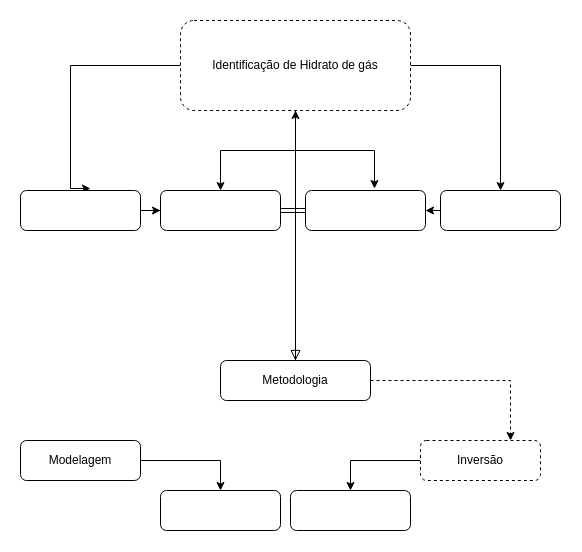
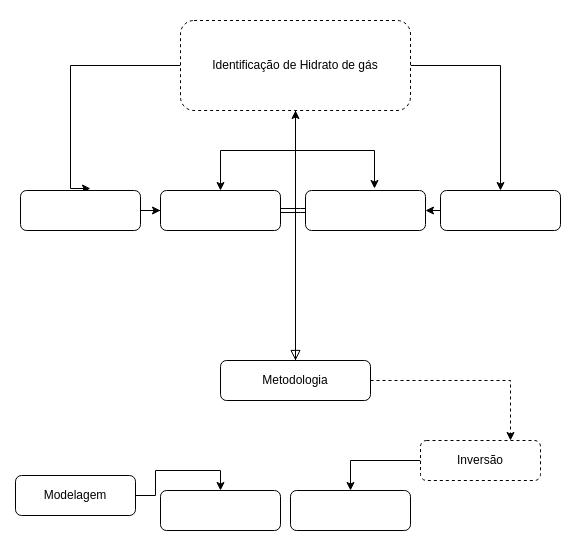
- <mxCell id="19" value="Modelagem" style="rounded=1;whiteSpace=wrap;html=1;shadow=0;glass=0;strokeColor=default;strokeWidth=1;fontFamily=Helvetica;fontSize=12;fontColor=default;fillColor=default;" vertex="1" parent="1"><mxGeometry x="20" y="440" width="120" height="40" as="geometry" /></mxCell>
+ <mxCell id="19" value="Modelagem" style="rounded=1;whiteSpace=wrap;html=1;shadow=0;glass=0;strokeColor=default;strokeWidth=1;fontFamily=Helvetica;fontSize=12;fontColor=default;fillColor=default;" vertex="1" parent="1"><mxGeometry x="15" y="475" width="120" height="40" as="geometry" /></mxCell>
